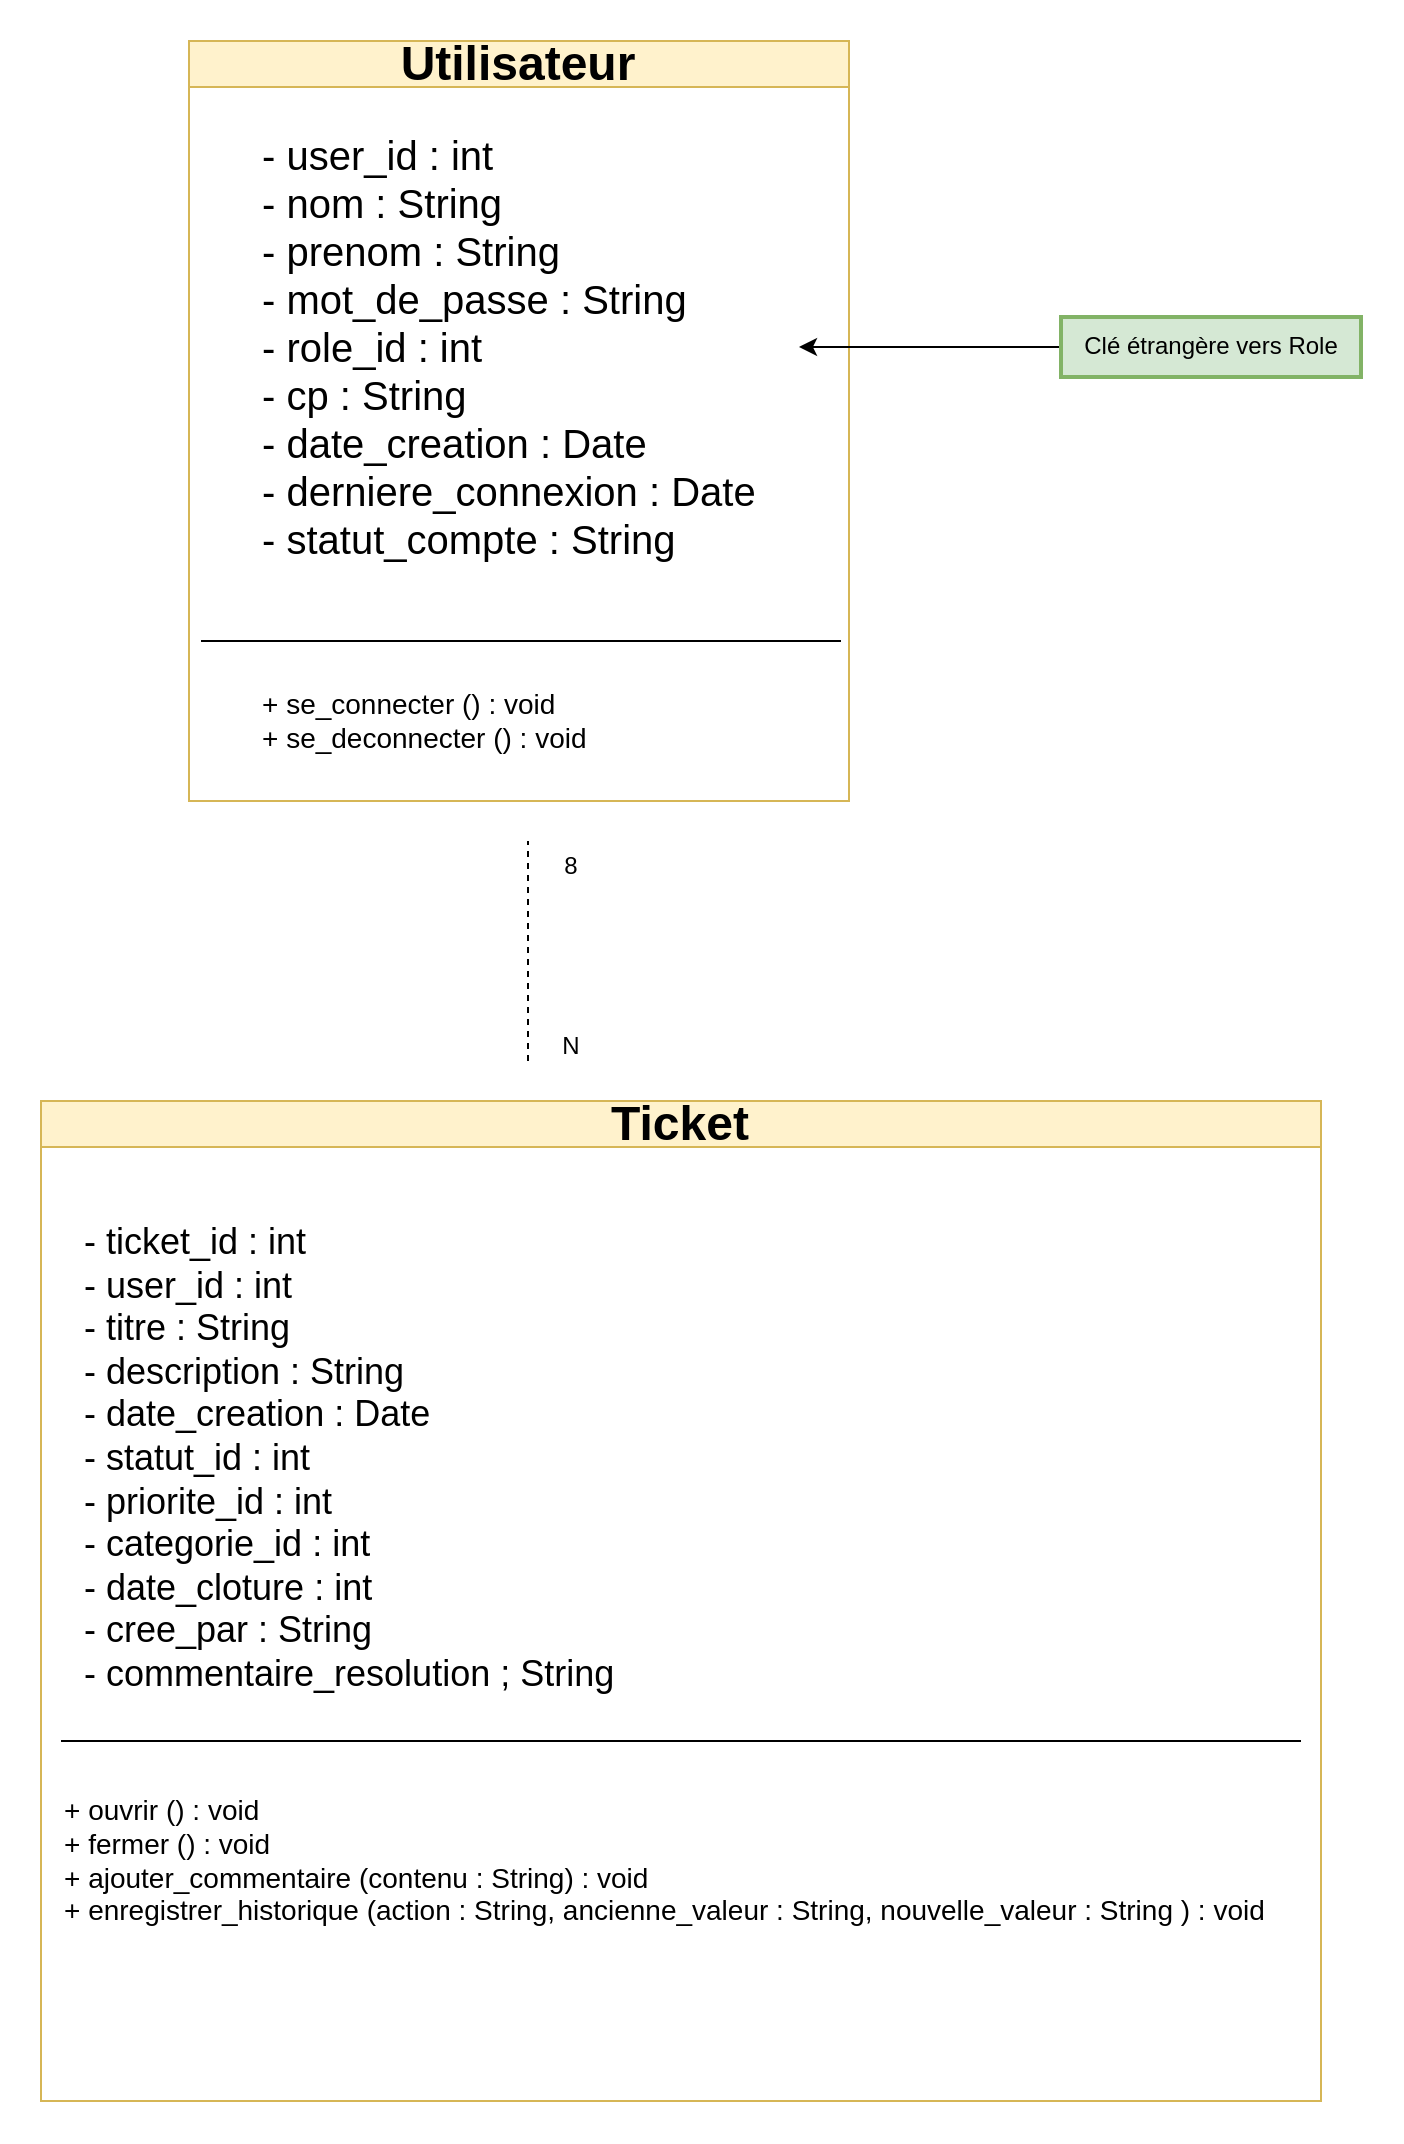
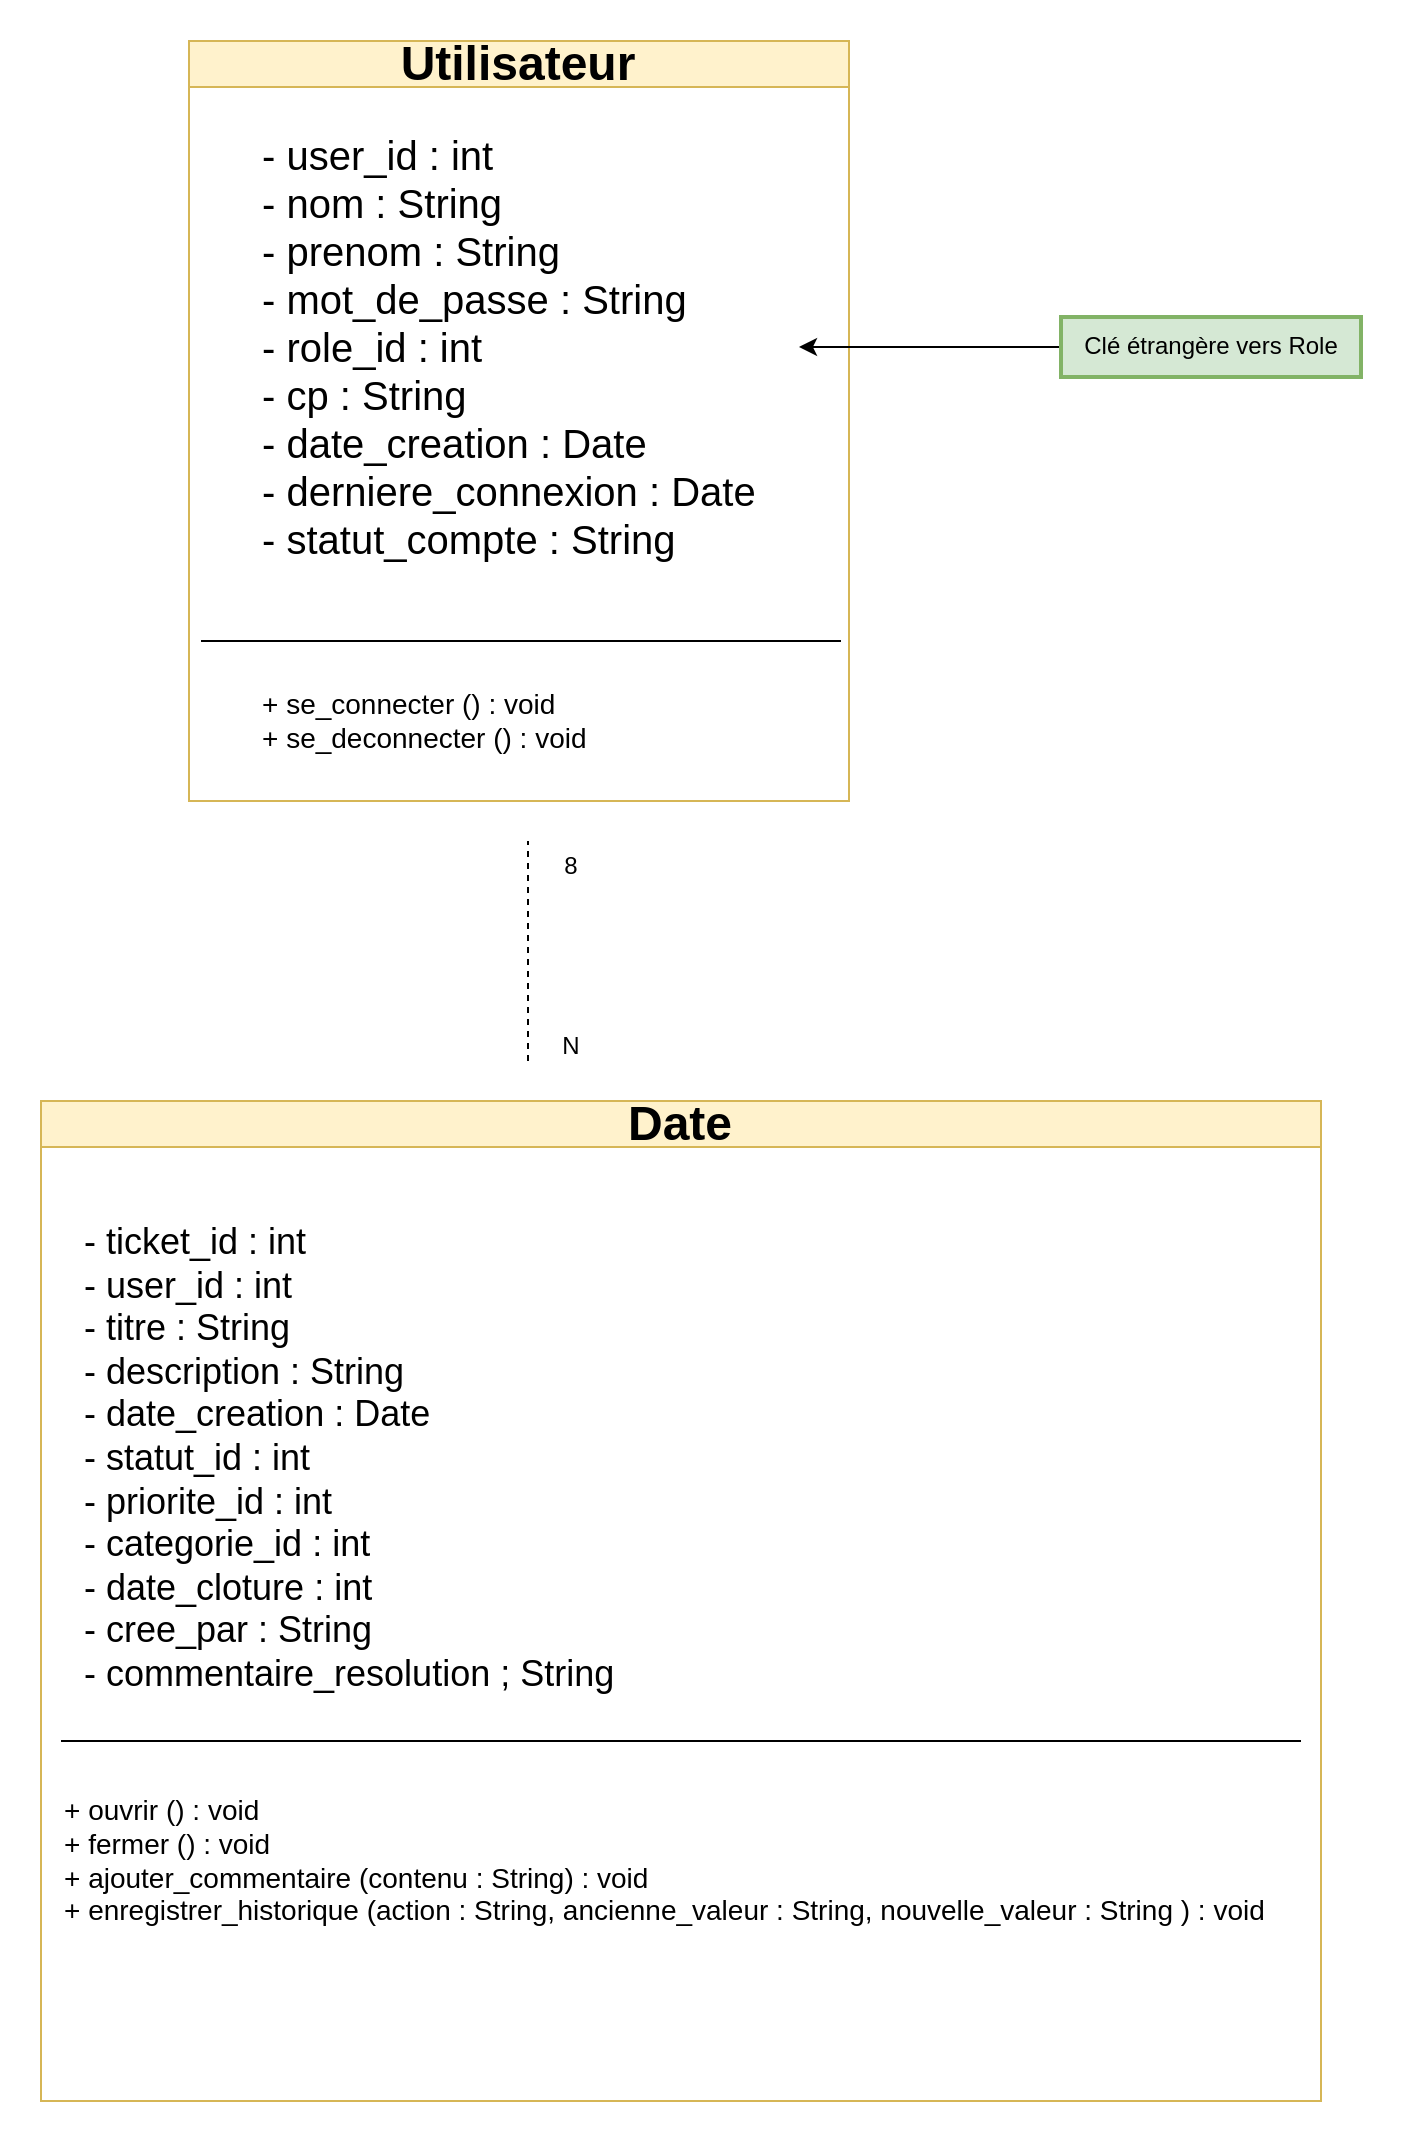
- <mxCell id="11" value="&lt;font style=&quot;font-size: 24px;&quot;&gt;Ticket&lt;/font&gt;" style="swimlane;whiteSpace=wrap;html=1;fillColor=#fff2cc;strokeColor=#d6b656;" parent="1" vertex="1"><mxGeometry x="20" y="550" width="640" height="500" as="geometry" /></mxCell>
+ <mxCell id="11" value="&lt;font style=&quot;font-size: 24px;&quot;&gt;Date&lt;/font&gt;" style="swimlane;whiteSpace=wrap;html=1;fillColor=#fff2cc;strokeColor=#d6b656;" parent="1" vertex="1"><mxGeometry x="20" y="550" width="640" height="500" as="geometry" /></mxCell>
